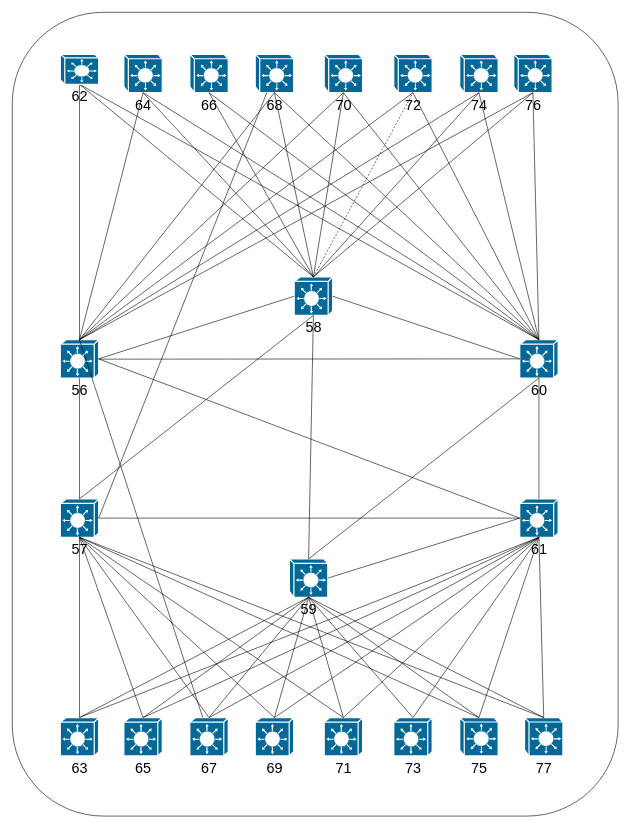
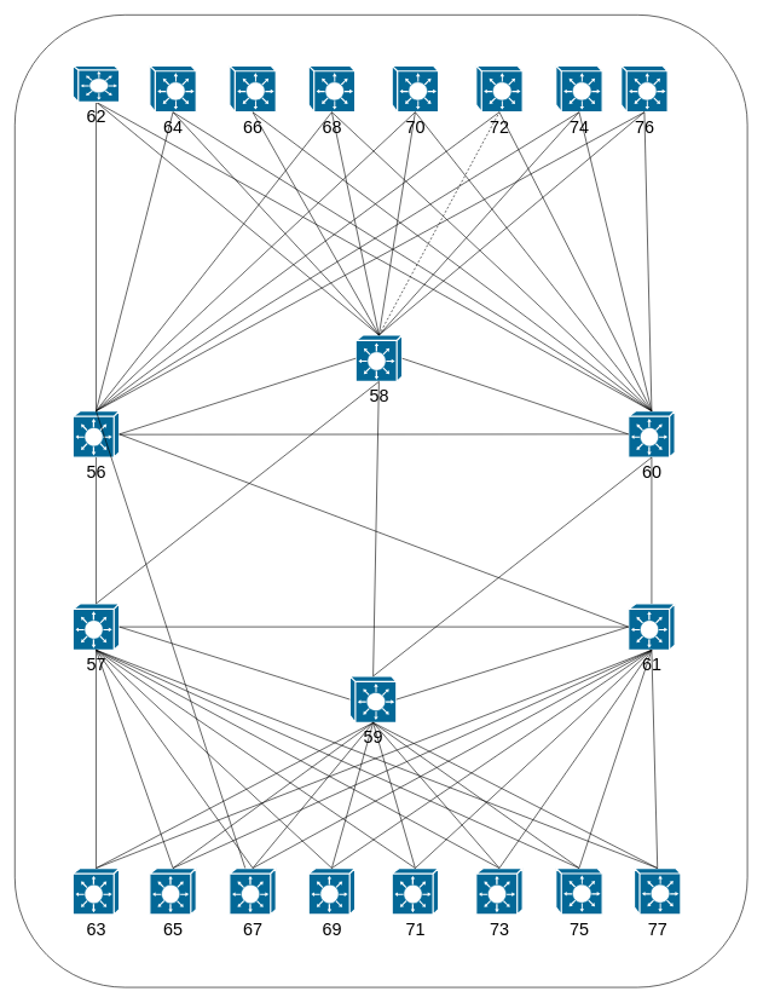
- <mxCell id="36" value="" style="endArrow=none;html=1;exitX=1;exitY=0.5;exitDx=0;exitDy=0;exitPerimeter=0;" parent="1" source="4" target="14" edge="1"><mxGeometry width="50" height="50" relative="1" as="geometry"><mxPoint x="656" y="555.75" as="sourcePoint" /><mxPoint x="706" y="505.75" as="targetPoint" /></mxGeometry></mxCell>
+ <mxCell id="36" value="" style="endArrow=none;html=1;exitX=1;exitY=0.5;exitDx=0;exitDy=0;exitPerimeter=0;entryX=0.5;entryY=0;entryDx=0;entryDy=0;entryPerimeter=0;" parent="1" source="4" target="6" edge="1"><mxGeometry width="50" height="50" relative="1" as="geometry"><mxPoint x="656" y="555.75" as="sourcePoint" /><mxPoint x="706" y="505.75" as="targetPoint" /></mxGeometry></mxCell>
+ <mxCell id="44" value="" style="endArrow=none;html=1;entryX=0.5;entryY=0;entryDx=0;entryDy=0;entryPerimeter=0;exitX=0.5;exitY=1;exitDx=0;exitDy=0;exitPerimeter=0;" parent="1" source="4" target="19" edge="1"><mxGeometry width="50" height="50" relative="1" as="geometry"><mxPoint x="366" y="615.75" as="sourcePoint" /><mxPoint x="416" y="565.75" as="targetPoint" /></mxGeometry></mxCell>
